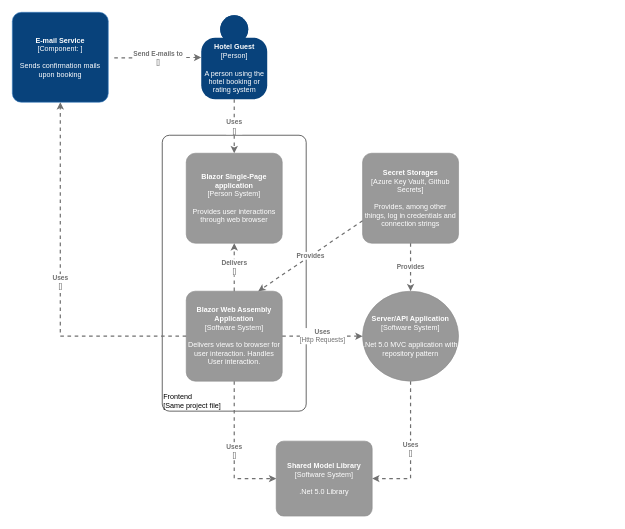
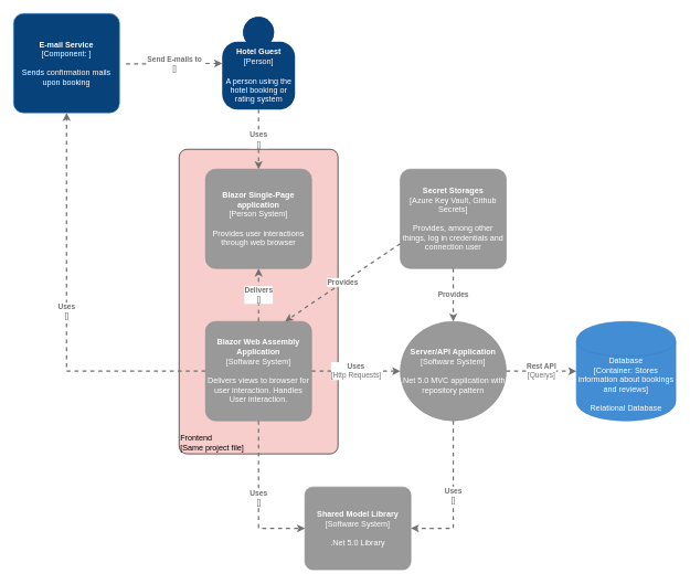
- <mxCell id="18" value="&lt;b&gt;Secret Storages&lt;br&gt;&lt;/b&gt;[Azure Key Vault, Github Secrets]&lt;br&gt;&lt;br&gt;Provides, among other things, log in credentials and connection strings" style="rounded=1;whiteSpace=wrap;html=1;labelBackgroundColor=none;fillColor=#999999;fontColor=#ffffff;align=center;arcSize=10;strokeColor=#8A8A8A;metaEdit=1;metaData={&quot;c4Type&quot;:{&quot;editable&quot;:false}};points=[[0.25,0,0],[0.5,0,0],[0.75,0,0],[1,0.25,0],[1,0.5,0],[1,0.75,0],[0.75,1,0],[0.5,1,0],[0.25,1,0],[0,0.75,0],[0,0.5,0],[0,0.25,0]];" vertex="1" parent="1"><mxGeometry x="604" y="255" width="160" height="150" as="geometry" /></mxCell>
+ <mxCell id="18" value="&lt;b&gt;Secret Storages&lt;br&gt;&lt;/b&gt;[Azure Key Vault, Github Secrets]&lt;br&gt;&lt;br&gt;Provides, among other things, log in credentials and connection user" style="rounded=1;whiteSpace=wrap;html=1;labelBackgroundColor=none;fillColor=#999999;fontColor=#ffffff;align=center;arcSize=10;strokeColor=#8A8A8A;metaEdit=1;metaData={&quot;c4Type&quot;:{&quot;editable&quot;:false}};points=[[0.25,0,0],[0.5,0,0],[0.75,0,0],[1,0.25,0],[1,0.5,0],[1,0.75,0],[0.75,1,0],[0.5,1,0],[0.25,1,0],[0,0.75,0],[0,0.5,0],[0,0.25,0]];" vertex="1" parent="1"><mxGeometry x="604" y="255" width="160" height="150" as="geometry" /></mxCell>
- <mxCell id="2" value="&lt;div style=&quot;text-align: left&quot;&gt;Frontend&lt;/div&gt;&lt;div style=&quot;text-align: left&quot;&gt;[Same project file]&lt;/div&gt;" style="rounded=1;whiteSpace=wrap;html=1;labelBackgroundColor=none;fillColor=#ffffff;fontColor=#000000;align=left;arcSize=5;strokeColor=#000000;verticalAlign=bottom;metaEdit=1;metaData={&quot;c4Type&quot;:{&quot;editable&quot;:false}};points=[[0.25,0,0],[0.5,0,0],[0.75,0,0],[1,0.25,0],[1,0.5,0],[1,0.75,0],[0.75,1,0],[0.5,1,0],[0.25,1,0],[0,0.75,0],[0,0.5,0],[0,0.25,0]];" parent="1" vertex="1"><mxGeometry y="225" width="240" height="460" as="geometry" x="270" /></mxCell>
+ <mxCell id="2" value="&lt;div style=&quot;text-align: left&quot;&gt;Frontend&lt;/div&gt;&lt;div style=&quot;text-align: left&quot;&gt;[Same project file]&lt;/div&gt;" style="rounded=1;whiteSpace=wrap;html=1;labelBackgroundColor=none;fillColor=#f8cecc;fontColor=#000000;align=left;arcSize=5;strokeColor=#000000;verticalAlign=bottom;metaEdit=1;metaData={&quot;c4Type&quot;:{&quot;editable&quot;:false}};points=[[0.25,0,0],[0.5,0,0],[0.75,0,0],[1,0.25,0],[1,0.5,0],[1,0.75,0],[0.75,1,0],[0.5,1,0],[0.25,1,0],[0,0.75,0],[0,0.5,0],[0,0.25,0]];" parent="1" vertex="1"><mxGeometry y="225" width="240" height="460" as="geometry" x="270" /></mxCell>
+ <mxCell id="9" value="&lt;div style=&quot;text-align: left&quot;&gt;&lt;div style=&quot;text-align: center&quot;&gt;&lt;b&gt;Rest API&lt;/b&gt;&lt;/div&gt;&lt;div style=&quot;text-align: center&quot;&gt;[Querys]&lt;/div&gt;&lt;/div&gt;" style="edgeStyle=none;rounded=0;html=1;entryX=0;entryY=0.5;jettySize=auto;orthogonalLoop=1;strokeColor=#707070;strokeWidth=2;fontColor=#707070;jumpStyle=none;dashed=1;metaEdit=1;metaData={&quot;c4Type&quot;:{&quot;editable&quot;:false}};exitX=1;exitY=0.5;exitDx=0;exitDy=0;exitPerimeter=0;entryDx=0;entryDy=0;entryPerimeter=0;" parent="1" source="5" target="8" edge="1"><mxGeometry width="160" relative="1" as="geometry"><mxPoint x="730" y="175" as="sourcePoint" /><mxPoint x="890" y="175" as="targetPoint" /></mxGeometry></mxCell>
+ <mxCell id="8" value="Database&lt;div&gt;[Container:&amp;nbsp;Stores information about bookings and reviews]&lt;/div&gt;&lt;br&gt;&lt;div&gt;Relational Database&lt;/div&gt;" style="shape=cylinder;whiteSpace=wrap;html=1;boundedLbl=1;rounded=0;labelBackgroundColor=none;fillColor=#438DD5;fontSize=12;fontColor=#ffffff;align=center;strokeColor=#3C7FC0;metaEdit=1;points=[[0.5,0,0],[1,0.25,0],[1,0.5,0],[1,0.75,0],[0.5,1,0],[0,0.75,0],[0,0.5,0],[0,0.25,0]];metaData={&quot;c4Type&quot;:{&quot;editable&quot;:false}};" parent="1" vertex="1"><mxGeometry x="870" y="485" width="150" height="150" as="geometry" /></mxCell>
